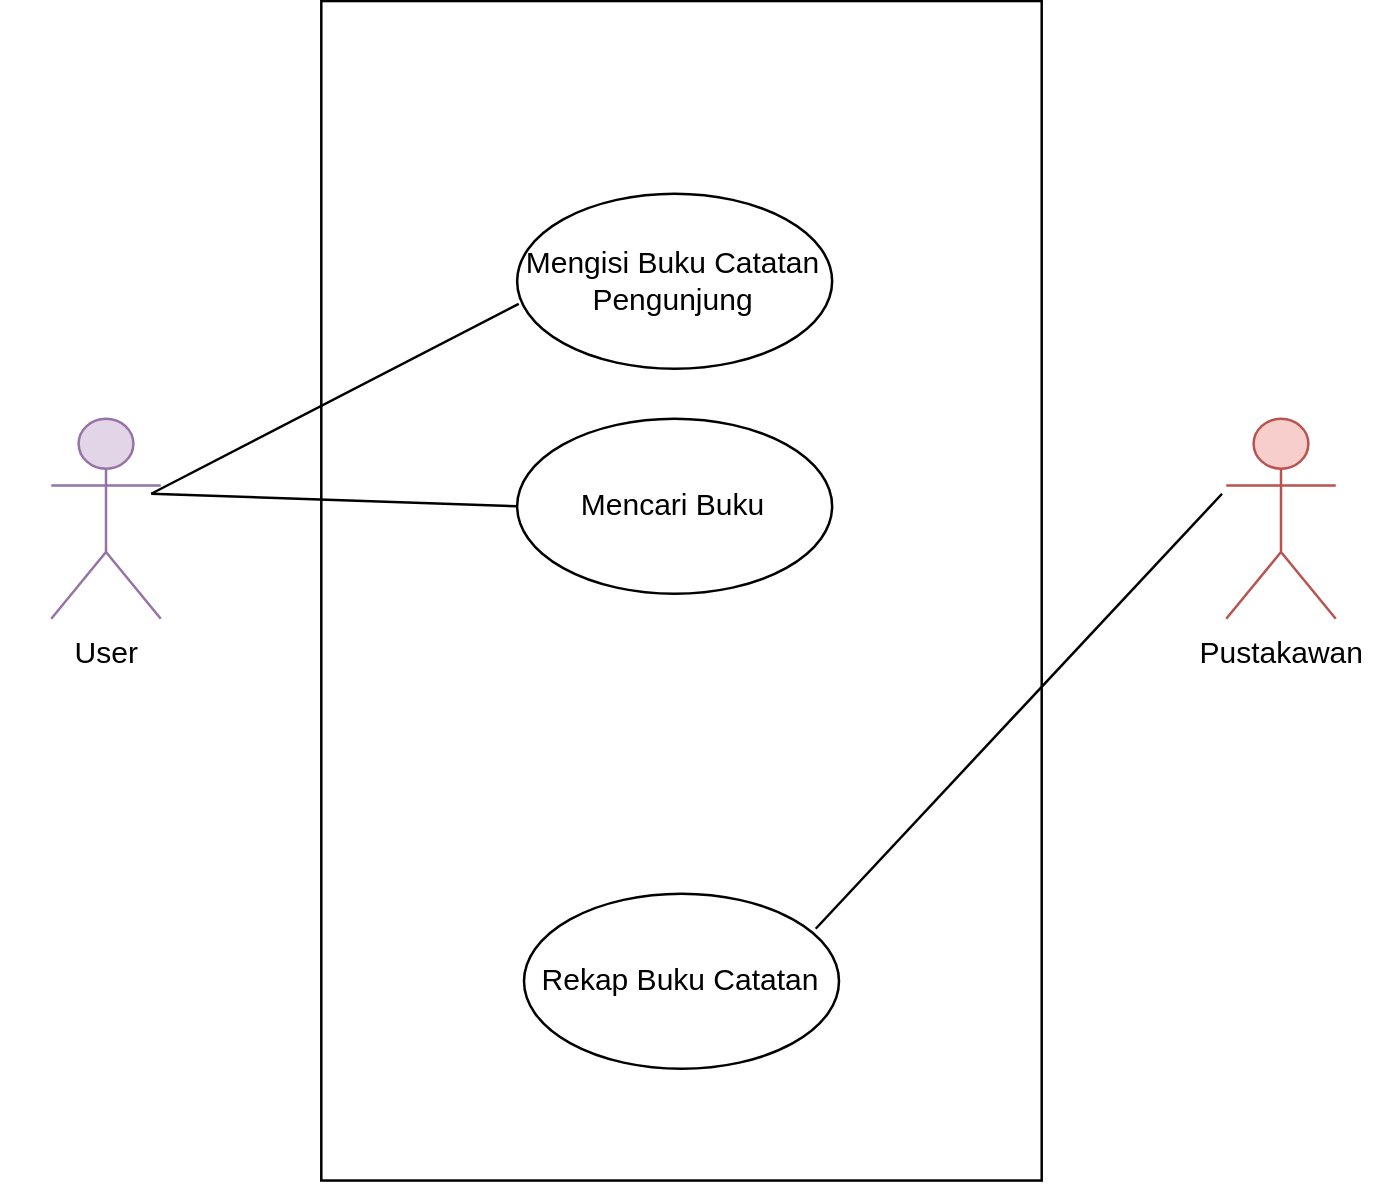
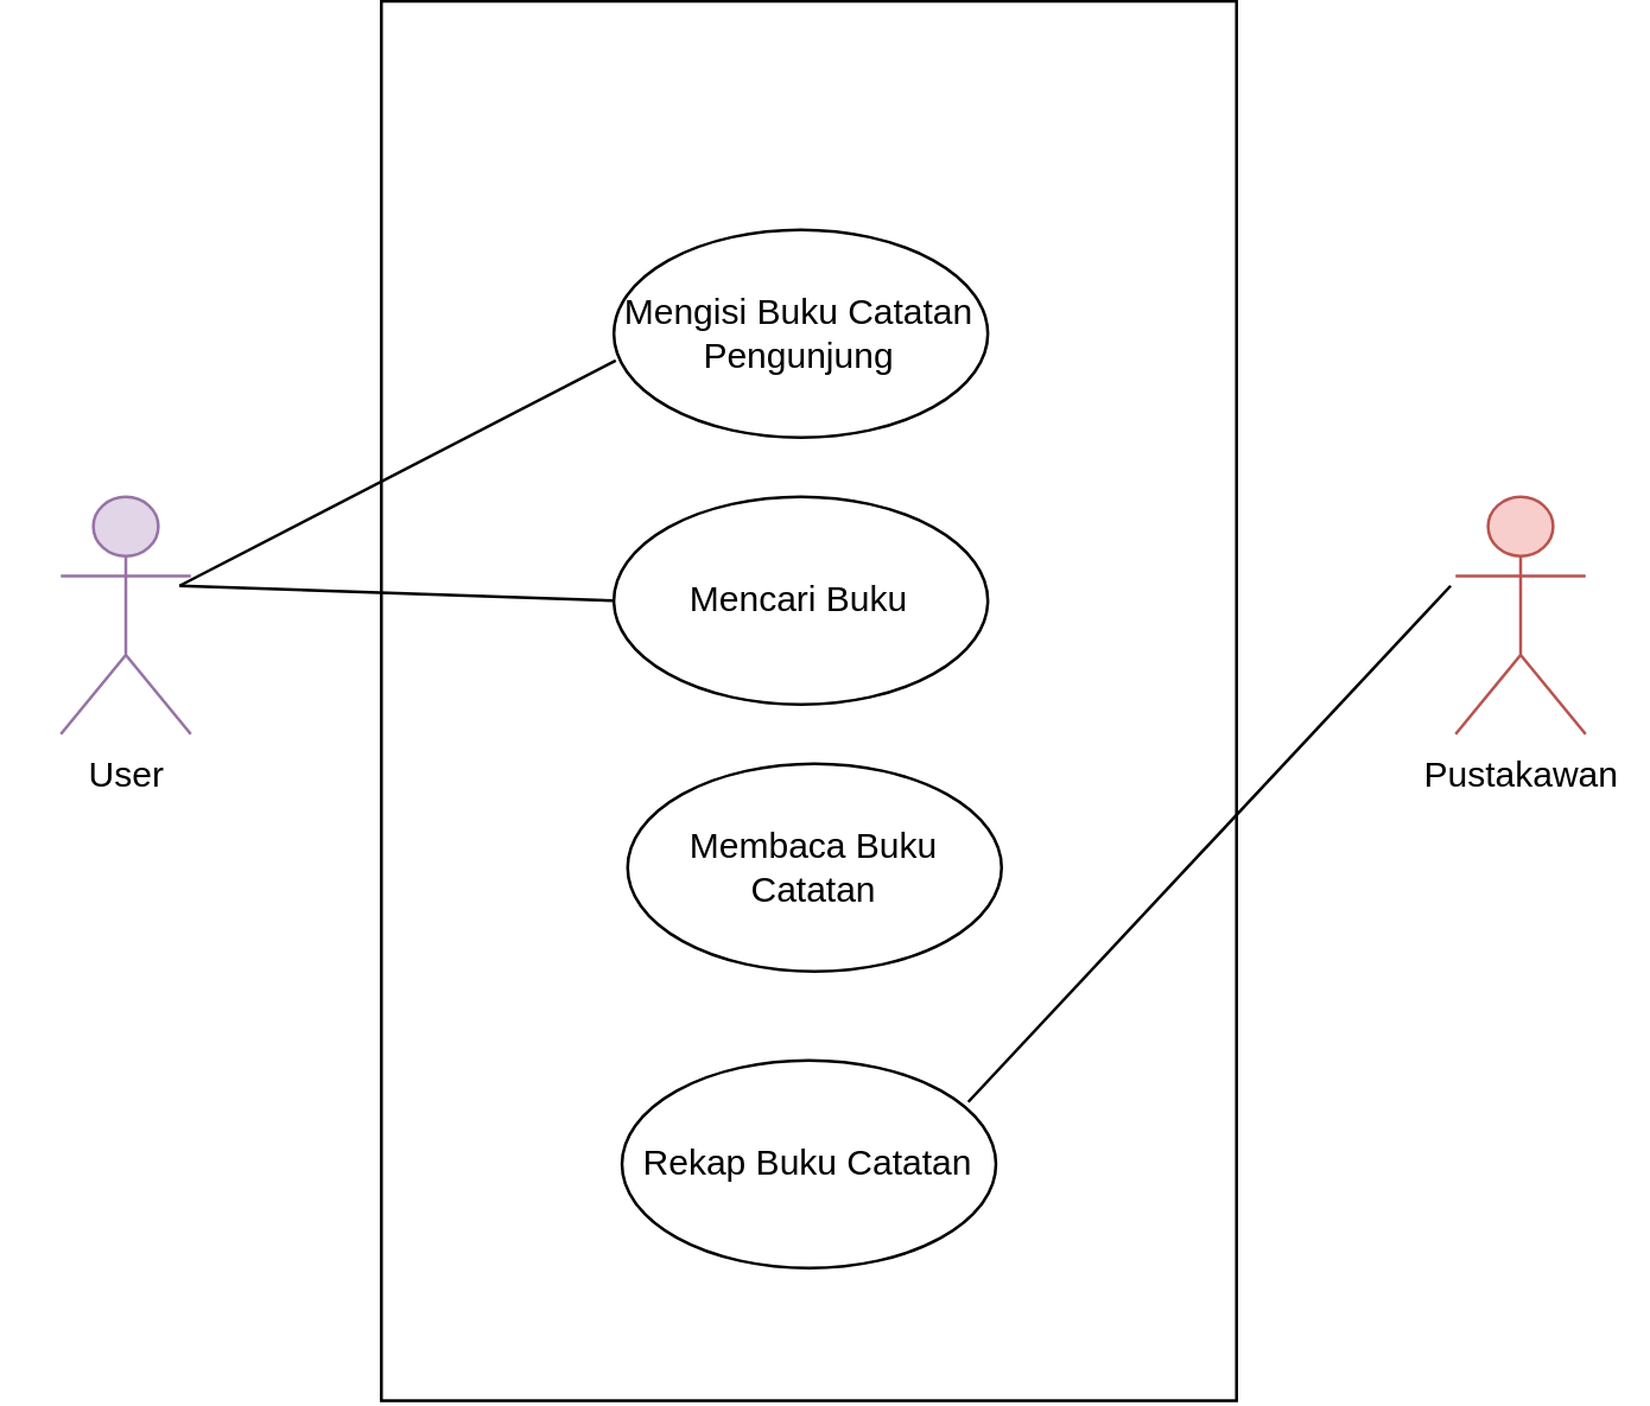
+ <mxCell id="5" value="Membaca Buku Catatan" style="ellipse;whiteSpace=wrap;html=1;" vertex="1" parent="1"><mxGeometry x="211" y="200" width="126" height="70" as="geometry" /></mxCell>
